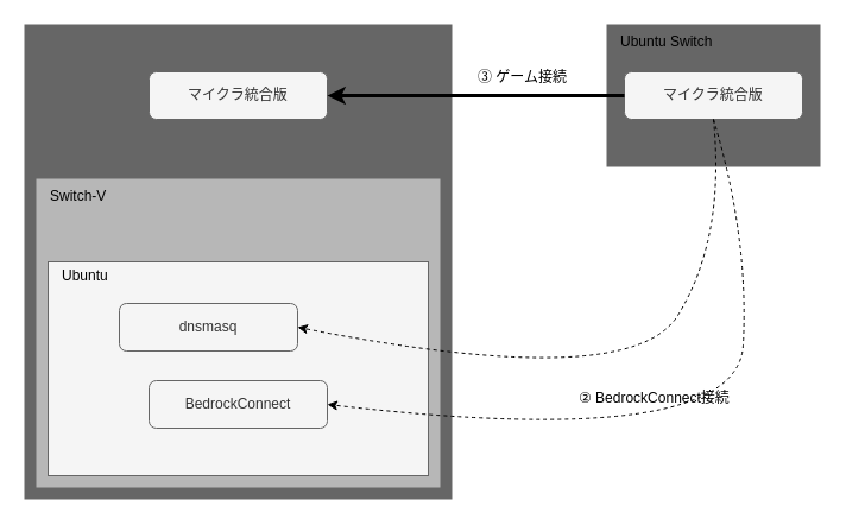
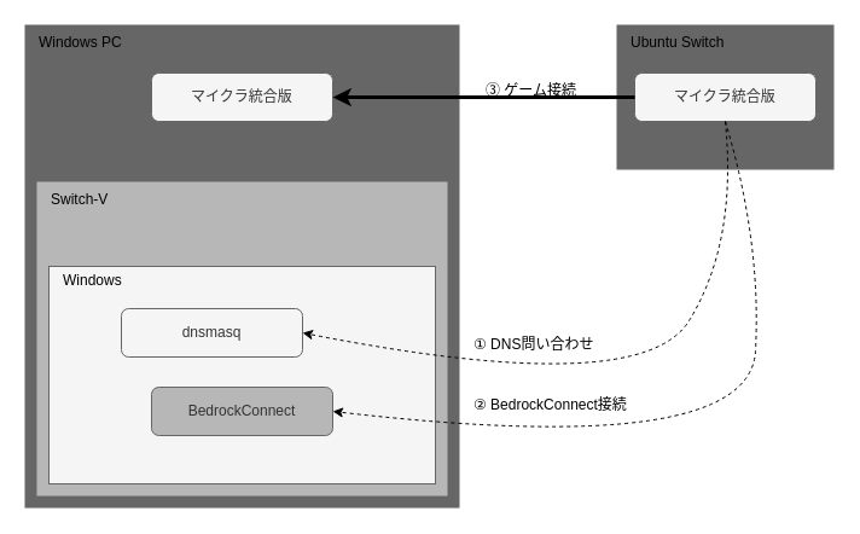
+ <mxCell id="4" value="Windows PC" style="text;html=1;strokeColor=none;fillColor=none;align=left;verticalAlign=middle;whiteSpace=wrap;rounded=0;spacingRight=0;spacingLeft=10;fontColor=#000000;" parent="1" vertex="1"><mxGeometry x="20" y="20" width="120" height="30" as="geometry" /></mxCell>
- <mxCell id="20" value="③ ゲーム接続" style="text;html=1;strokeColor=none;fillColor=none;align=left;verticalAlign=middle;whiteSpace=wrap;rounded=0;spacingRight=0;spacingLeft=10;fontColor=#000000;" parent="1" vertex="1"><mxGeometry x="390" y="50" width="100" height="30" as="geometry" /></mxCell>
+ <mxCell id="20" value="③ ゲーム接続" style="text;html=1;strokeColor=none;fillColor=none;align=left;verticalAlign=middle;whiteSpace=wrap;rounded=0;spacingRight=0;spacingLeft=10;fontColor=#000000;" parent="1" vertex="1"><mxGeometry x="390" y="60" width="100" height="30" as="geometry" /></mxCell>
- <mxCell id="8" value="Ubuntu" style="text;html=1;align=left;verticalAlign=middle;whiteSpace=wrap;rounded=0;spacingLeft=10;fontColor=#000000;" parent="6" vertex="1"><mxGeometry width="120" height="24.545" as="geometry" /></mxCell>
+ <mxCell id="8" value="Windows" style="text;html=1;align=left;verticalAlign=middle;whiteSpace=wrap;rounded=0;spacingLeft=10;fontColor=#000000;" parent="6" vertex="1"><mxGeometry width="120" height="24.545" as="geometry" /></mxCell>
+ <mxCell id="18" value="① DNS問い合わせ" style="text;html=1;strokeColor=none;fillColor=none;align=left;verticalAlign=middle;whiteSpace=wrap;rounded=0;spacingRight=0;spacingLeft=10;fontColor=#000000;" parent="1" vertex="1"><mxGeometry x="380" y="270" width="120" height="30" as="geometry" /></mxCell>
- <mxCell id="19" value="② BedrockConnect接続" style="text;html=1;strokeColor=none;fillColor=none;align=left;verticalAlign=middle;whiteSpace=wrap;rounded=0;spacingRight=0;spacingLeft=10;fontColor=#000000;" parent="1" vertex="1"><mxGeometry x="475" y="320" width="150" height="30" as="geometry" /></mxCell>
+ <mxCell id="19" value="② BedrockConnect接続" style="text;html=1;strokeColor=none;fillColor=none;align=left;verticalAlign=middle;whiteSpace=wrap;rounded=0;spacingRight=0;spacingLeft=10;fontColor=#000000;" parent="1" vertex="1"><mxGeometry x="380" y="320" width="150" height="30" as="geometry" /></mxCell>
- <mxCell id="10" value="BedrockConnect" style="rounded=1;whiteSpace=wrap;html=1;fillColor=#f5f5f5;fontColor=#333333;strokeColor=#666666;" parent="6" vertex="1"><mxGeometry x="85" y="100" width="150" height="40" as="geometry" /></mxCell>
+ <mxCell id="10" value="BedrockConnect" style="rounded=1;whiteSpace=wrap;html=1;fillColor=#b7b7b7;fontColor=#333333;strokeColor=#666666;" parent="6" vertex="1"><mxGeometry x="85" y="100" width="150" height="40" as="geometry" /></mxCell>
